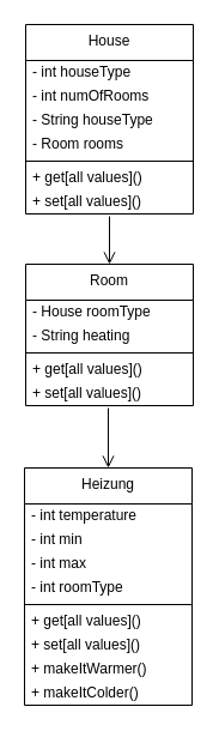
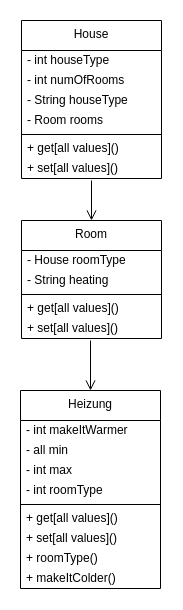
- <mxCell id="3" value="- int temperature" style="text;html=1;strokeColor=none;fillColor=none;align=left;verticalAlign=middle;spacingLeft=4;spacingRight=4;overflow=hidden;rotatable=0;points=[[0,0.5],[1,0.5]];portConstraint=eastwest;whiteSpace=wrap;" vertex="1" parent="2"><mxGeometry y="30" width="140" height="20" as="geometry" /></mxCell>
+ <mxCell id="3" value="- int makeItWarmer" style="text;html=1;strokeColor=none;fillColor=none;align=left;verticalAlign=middle;spacingLeft=4;spacingRight=4;overflow=hidden;rotatable=0;points=[[0,0.5],[1,0.5]];portConstraint=eastwest;whiteSpace=wrap;" vertex="1" parent="2"><mxGeometry y="30" width="140" height="20" as="geometry" /></mxCell>
- <mxCell id="4" value="- int min" style="text;html=1;strokeColor=none;fillColor=none;align=left;verticalAlign=middle;spacingLeft=4;spacingRight=4;overflow=hidden;rotatable=0;points=[[0,0.5],[1,0.5]];portConstraint=eastwest;whiteSpace=wrap;" vertex="1" parent="2"><mxGeometry y="50" width="140" height="20" as="geometry" /></mxCell>
+ <mxCell id="4" value="- all min" style="text;html=1;strokeColor=none;fillColor=none;align=left;verticalAlign=middle;spacingLeft=4;spacingRight=4;overflow=hidden;rotatable=0;points=[[0,0.5],[1,0.5]];portConstraint=eastwest;whiteSpace=wrap;" vertex="1" parent="2"><mxGeometry y="50" width="140" height="20" as="geometry" /></mxCell>
- <mxCell id="10" value="+ makeItWarmer()" style="text;html=1;strokeColor=none;fillColor=none;align=left;verticalAlign=middle;spacingLeft=4;spacingRight=4;overflow=hidden;rotatable=0;points=[[0,0.5],[1,0.5]];portConstraint=eastwest;whiteSpace=wrap;" vertex="1" parent="2"><mxGeometry y="158" width="140" height="20" as="geometry" /></mxCell>
+ <mxCell id="10" value="+ roomType()" style="text;html=1;strokeColor=none;fillColor=none;align=left;verticalAlign=middle;spacingLeft=4;spacingRight=4;overflow=hidden;rotatable=0;points=[[0,0.5],[1,0.5]];portConstraint=eastwest;whiteSpace=wrap;" vertex="1" parent="2"><mxGeometry y="158" width="140" height="20" as="geometry" /></mxCell>
